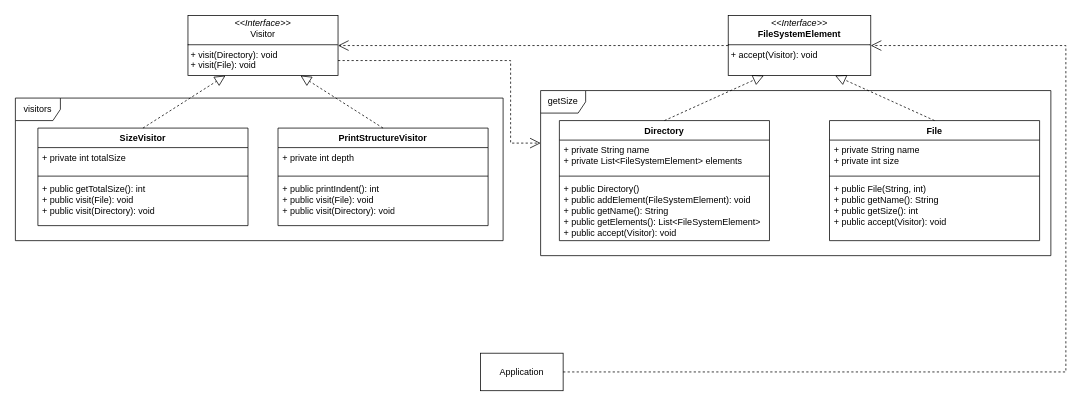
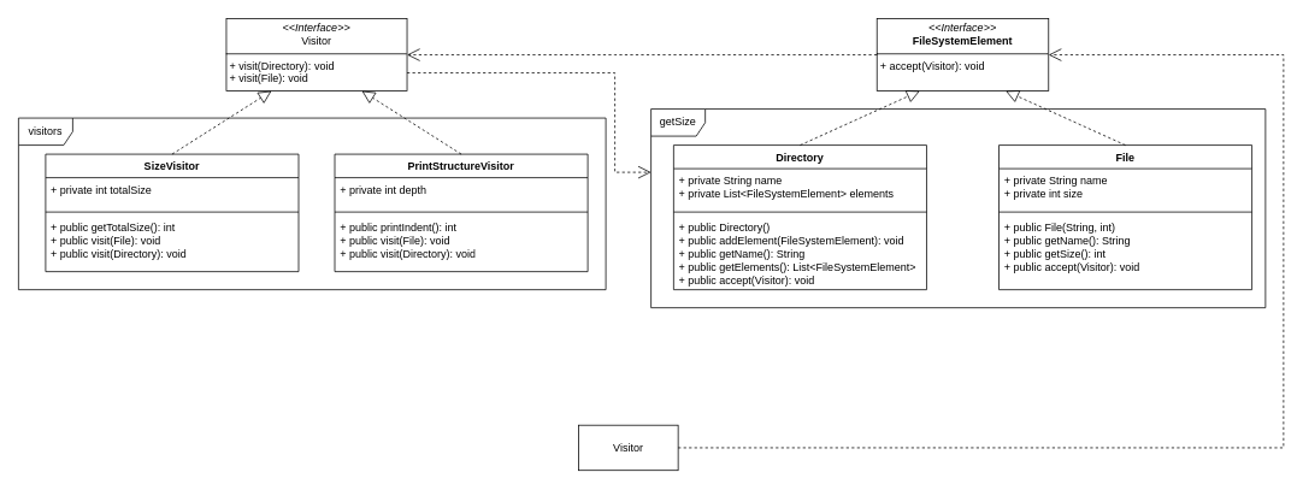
- <mxCell id="28" value="Application" style="html=1;whiteSpace=wrap;" vertex="1" parent="1"><mxGeometry x="640" y="470" width="110" height="50" as="geometry" /></mxCell>
+ <mxCell id="28" value="Visitor" style="html=1;whiteSpace=wrap;" vertex="1" parent="1"><mxGeometry x="640" y="470" width="110" height="50" as="geometry" /></mxCell>
